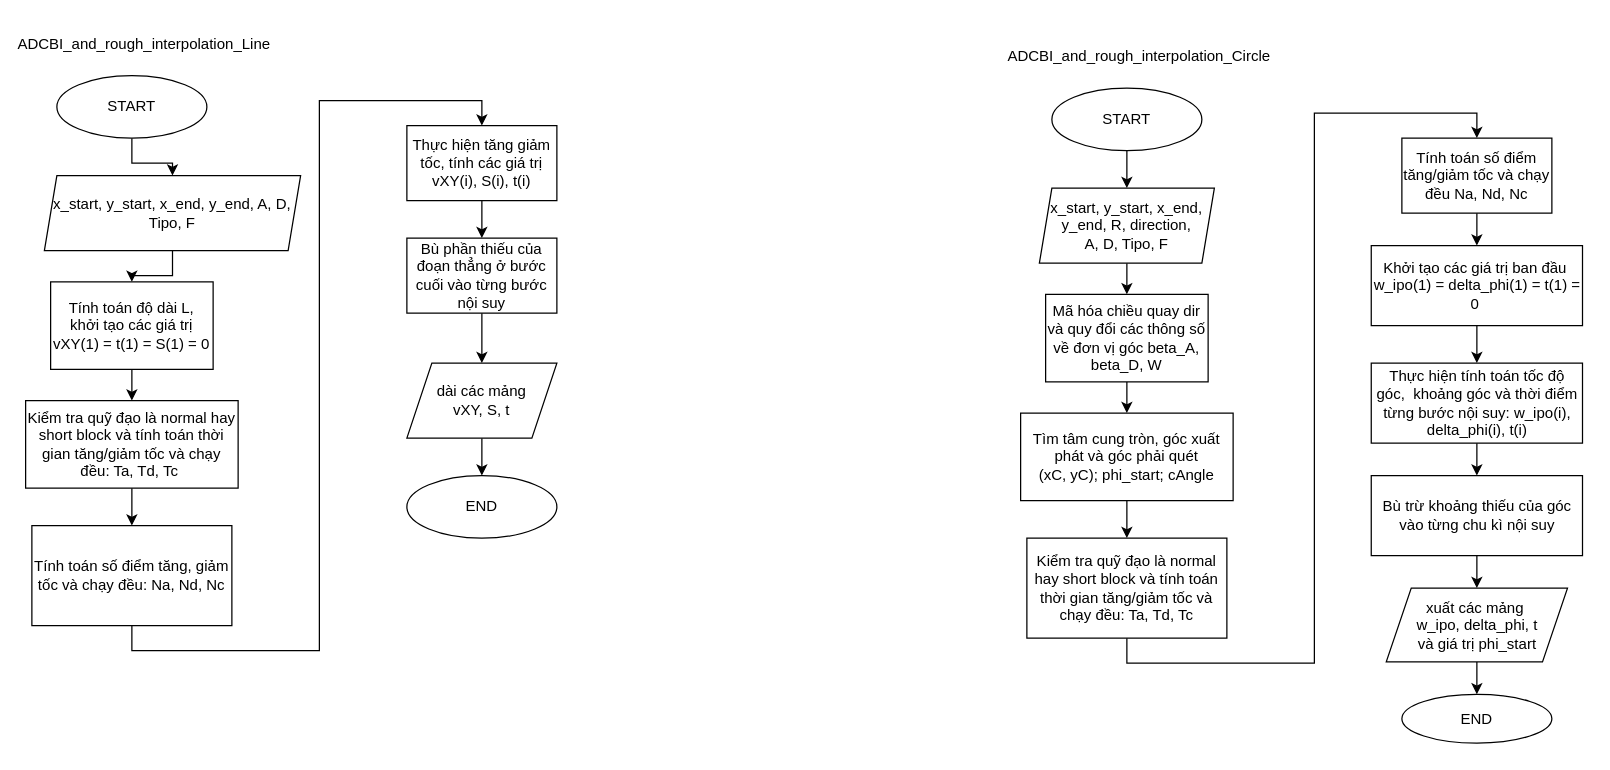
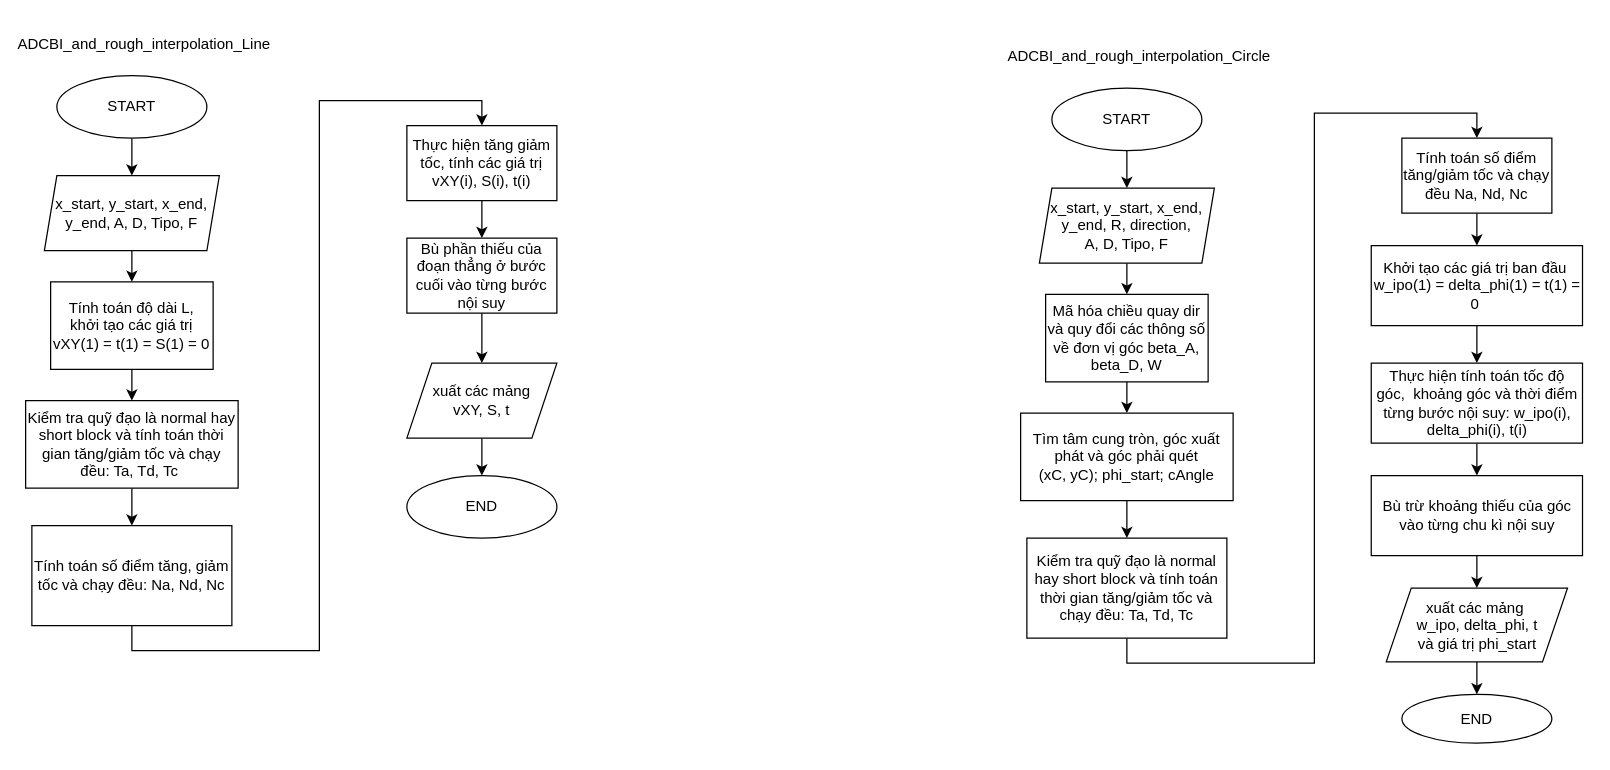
- <mxCell id="5" value="x_start, y_start, x_end, y_end, A, D, Tipo, F" style="shape=parallelogram;perimeter=parallelogramPerimeter;whiteSpace=wrap;html=1;fixedSize=1;size=10;" vertex="1" parent="1"><mxGeometry x="35" y="140" width="205" height="60" as="geometry" /></mxCell>
+ <mxCell id="5" value="x_start, y_start, x_end, y_end, A, D, Tipo, F" style="shape=parallelogram;perimeter=parallelogramPerimeter;whiteSpace=wrap;html=1;fixedSize=1;size=10;" vertex="1" parent="1"><mxGeometry x="35" y="140" width="140" height="60" as="geometry" /></mxCell>
- <mxCell id="15" value="dài các mảng &lt;br&gt;vXY, S, t&lt;br&gt;" style="shape=parallelogram;perimeter=parallelogramPerimeter;whiteSpace=wrap;html=1;fixedSize=1;" vertex="1" parent="1"><mxGeometry x="325" y="290" width="120" height="60" as="geometry" /></mxCell>
+ <mxCell id="15" value="xuất các mảng &lt;br&gt;vXY, S, t&lt;br&gt;" style="shape=parallelogram;perimeter=parallelogramPerimeter;whiteSpace=wrap;html=1;fixedSize=1;" vertex="1" parent="1"><mxGeometry x="325" y="290" width="120" height="60" as="geometry" /></mxCell>
